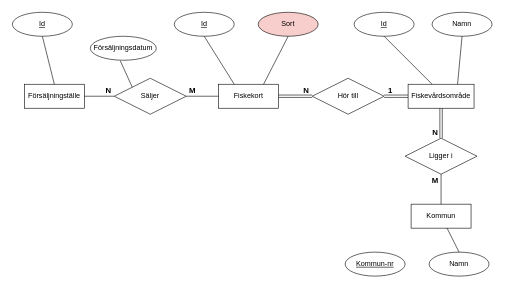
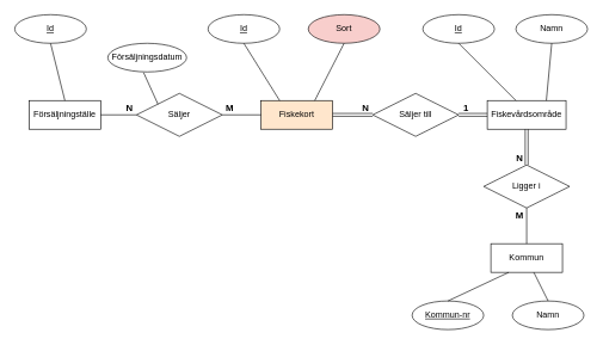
- <mxCell id="4" value="Fiskekort" style="whiteSpace=wrap;html=1;align=center;" vertex="1" parent="1"><mxGeometry x="364" y="140" width="100" height="40" as="geometry" /></mxCell>
+ <mxCell id="4" value="Fiskekort" style="whiteSpace=wrap;html=1;align=center;fillColor=#ffe6cc;" vertex="1" parent="1"><mxGeometry x="364" y="140" width="100" height="40" as="geometry" /></mxCell>
- <mxCell id="8" value="Hör till" style="shape=rhombus;perimeter=rhombusPerimeter;whiteSpace=wrap;html=1;align=center;" vertex="1" parent="1"><mxGeometry x="520" y="130" width="120" height="60" as="geometry" /></mxCell>
+ <mxCell id="8" value="Säljer till" style="shape=rhombus;perimeter=rhombusPerimeter;whiteSpace=wrap;html=1;align=center;" vertex="1" parent="1"><mxGeometry x="520" y="130" width="120" height="60" as="geometry" /></mxCell>
+ <mxCell id="27" value="" style="endArrow=none;html=1;rounded=0;entryX=0.25;entryY=1;entryDx=0;entryDy=0;exitX=0.5;exitY=0;exitDx=0;exitDy=0;" edge="1" parent="1" source="17" target="9"><mxGeometry relative="1" as="geometry"><mxPoint x="290" y="220" as="sourcePoint" /><mxPoint x="450" y="220" as="targetPoint" /></mxGeometry></mxCell>
